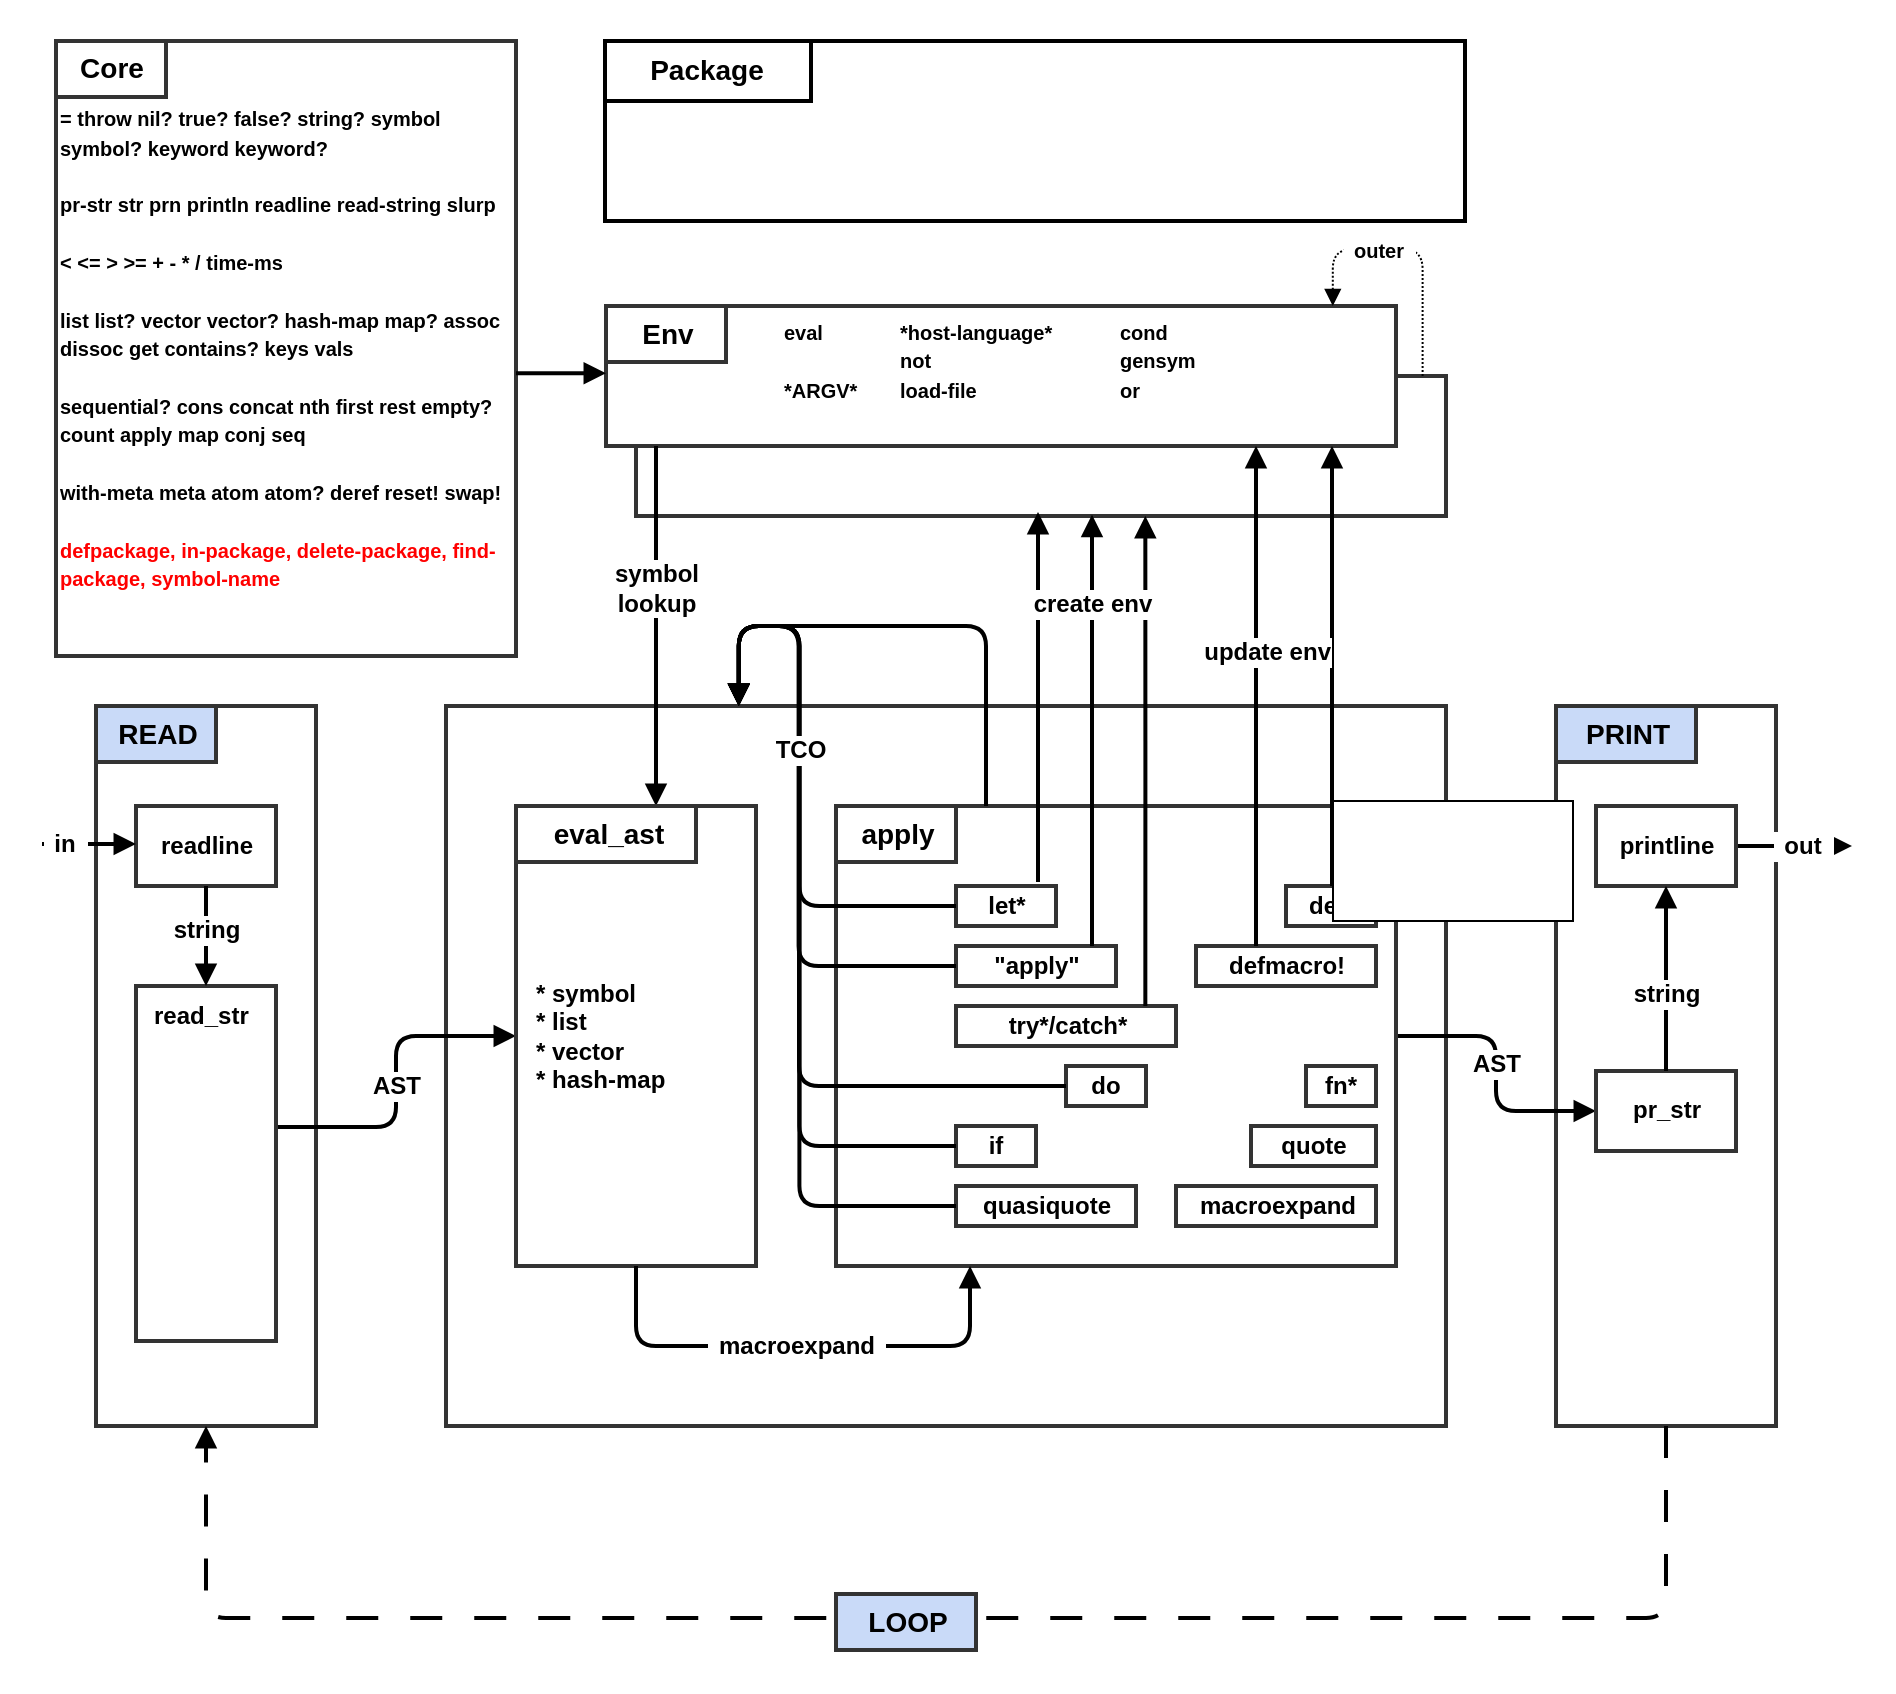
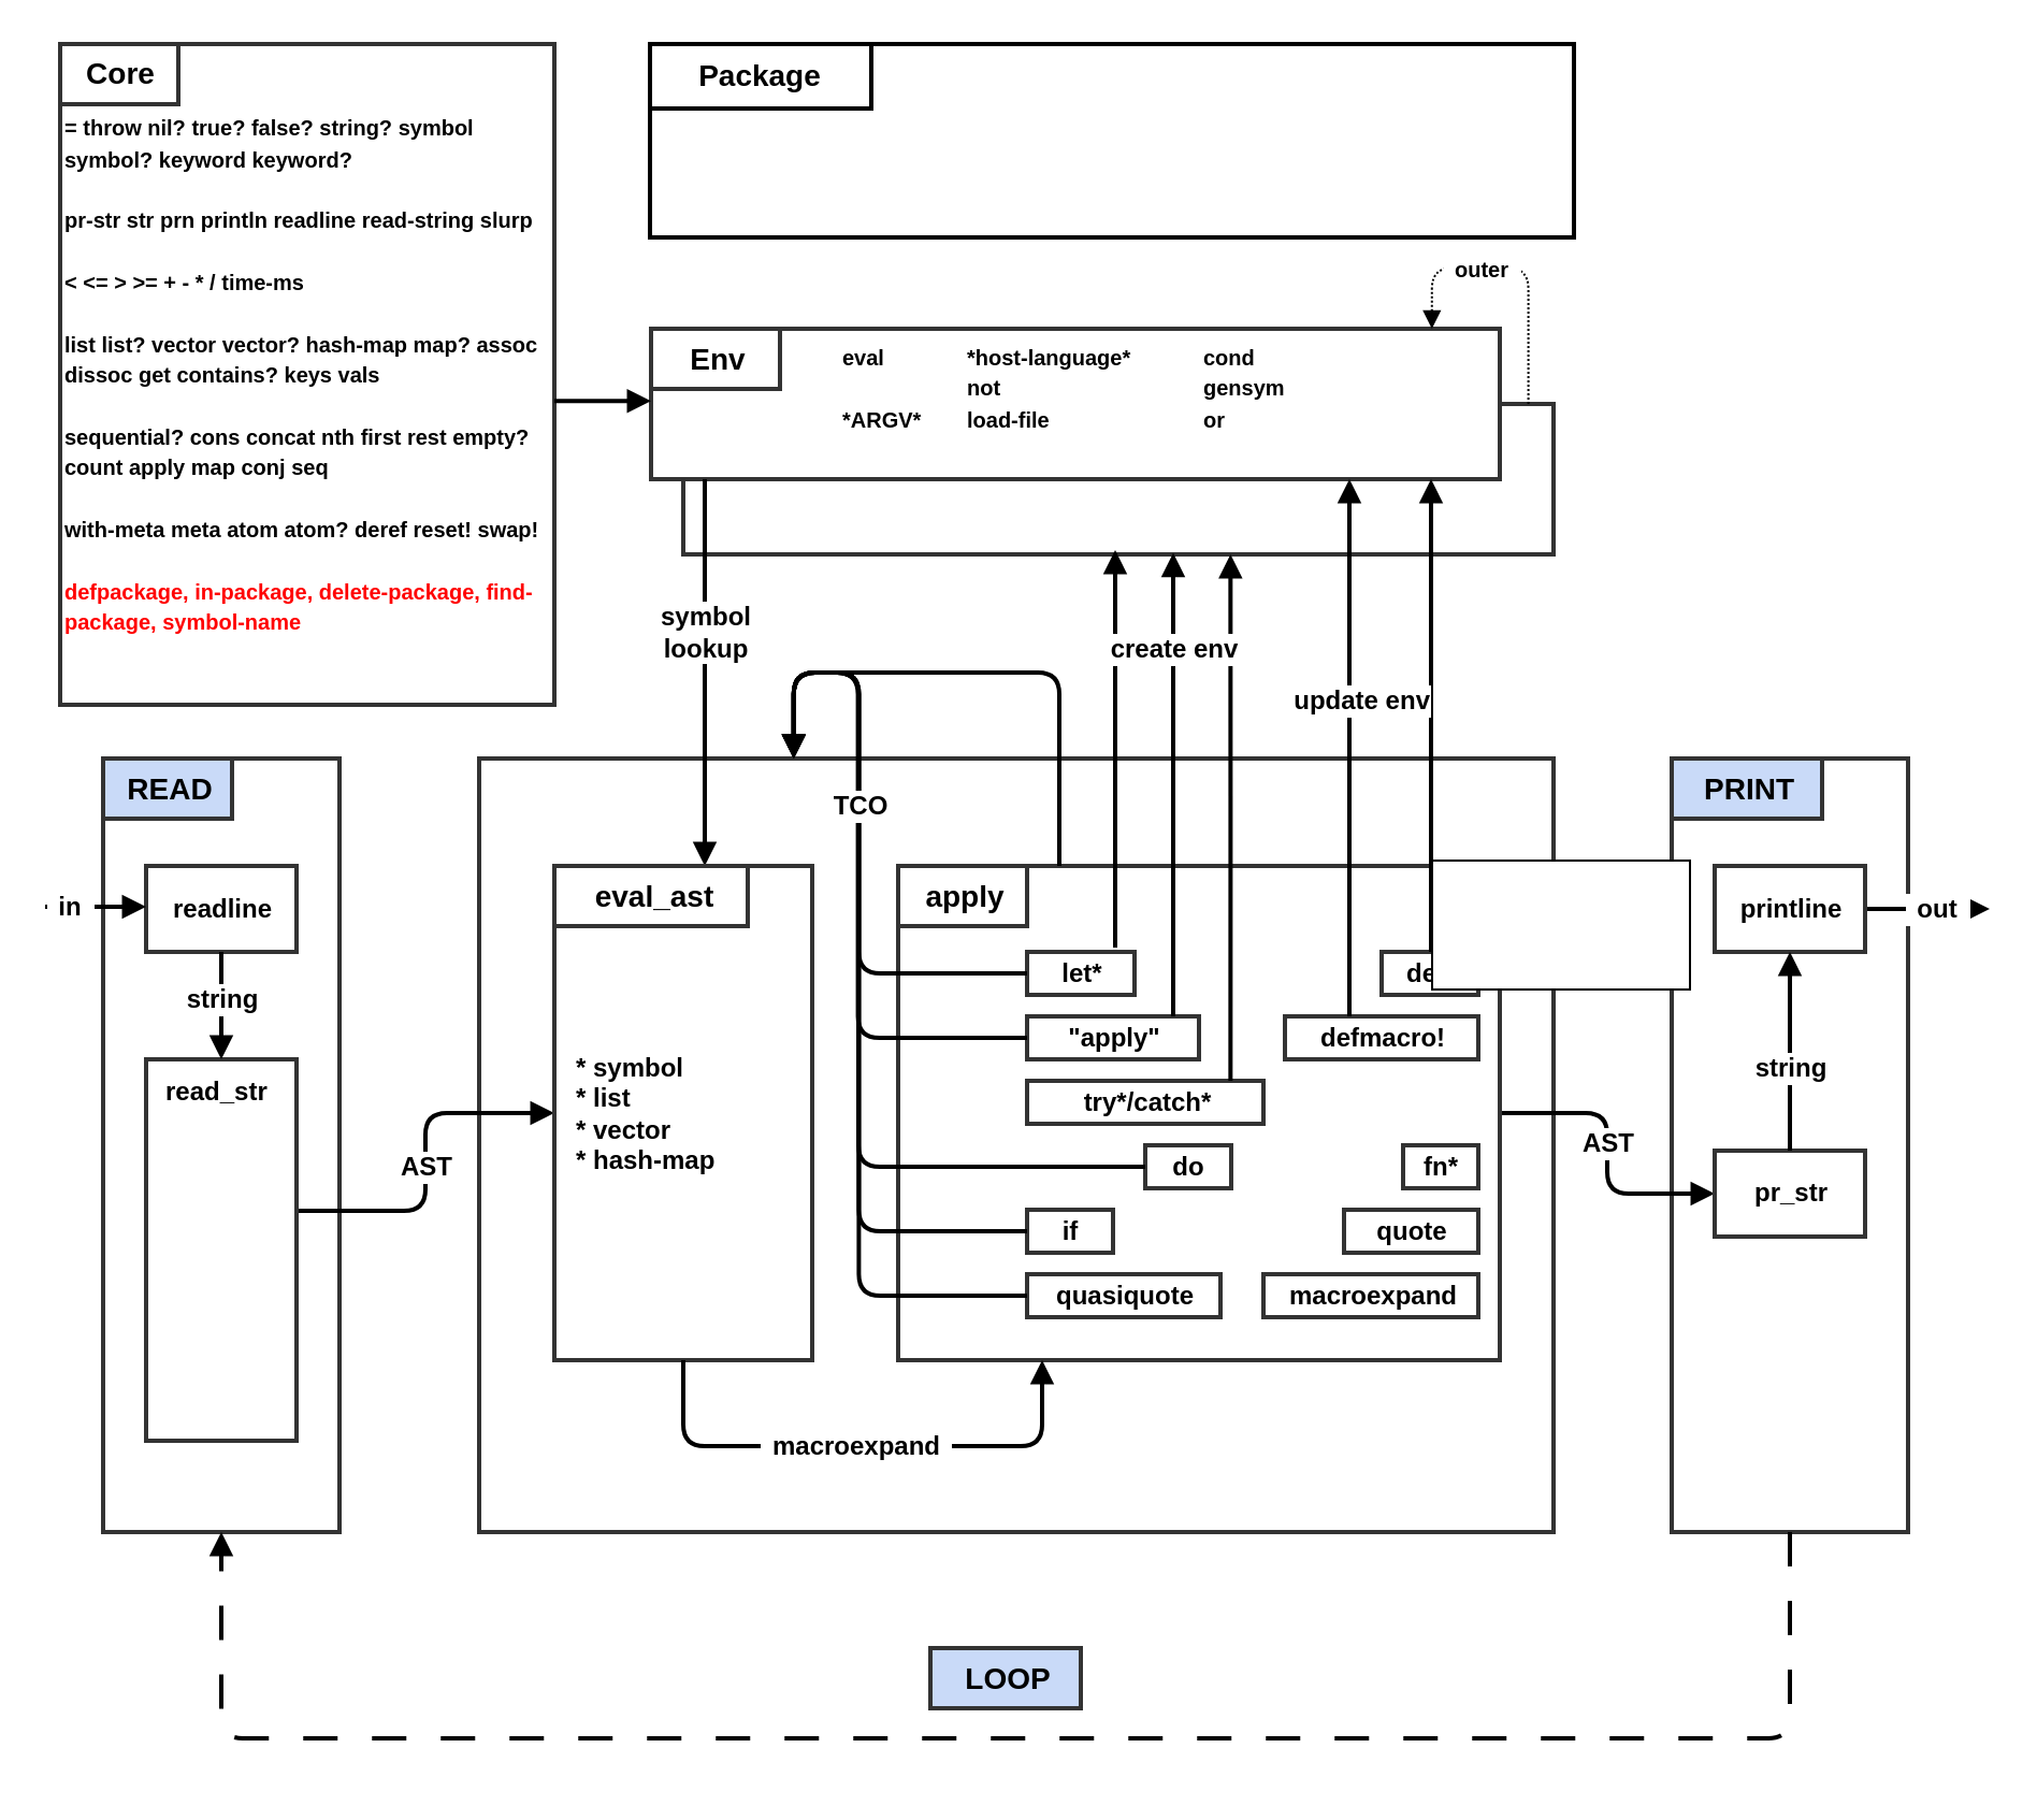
- <mxCell id="57" value="&lt;div style='width: 62.333px;height:auto;word-break: break-word;'&gt;&lt;div align=&quot;center&quot;&gt;&lt;span style=&quot;font-size:14px;font-weight:bold;font-family:Arial;text-decoration:none; line-height: normal;&quot;&gt;LOOP&lt;/span&gt;&lt;/div&gt;&lt;/div&gt;" style="shape=rect;shadow=0;strokeWidth=2;fillColor=#c9daf8;strokeColor=#333333;opacity=100.0;html=1;nl2Br=0;verticalAlign=middle;align=center;spacingLeft=8.333;spacingRight=6;whiteSpace=wrap;gliffyId=176;" parent="1" vertex="1"><mxGeometry x="417.5" y="796.5" width="70" height="28" as="geometry" /></mxCell>
+ <mxCell id="57" value="&lt;div style='width: 62.333px;height:auto;word-break: break-word;'&gt;&lt;div align=&quot;center&quot;&gt;&lt;span style=&quot;font-size:14px;font-weight:bold;font-family:Arial;text-decoration:none; line-height: normal;&quot;&gt;LOOP&lt;/span&gt;&lt;/div&gt;&lt;/div&gt;" style="shape=rect;shadow=0;strokeWidth=2;fillColor=#c9daf8;strokeColor=#333333;opacity=100.0;html=1;nl2Br=0;verticalAlign=middle;align=center;spacingLeft=8.333;spacingRight=6;whiteSpace=wrap;gliffyId=176;" parent="1" vertex="1"><mxGeometry x="432.5" y="766.5" width="70" height="28" as="geometry" /></mxCell>
